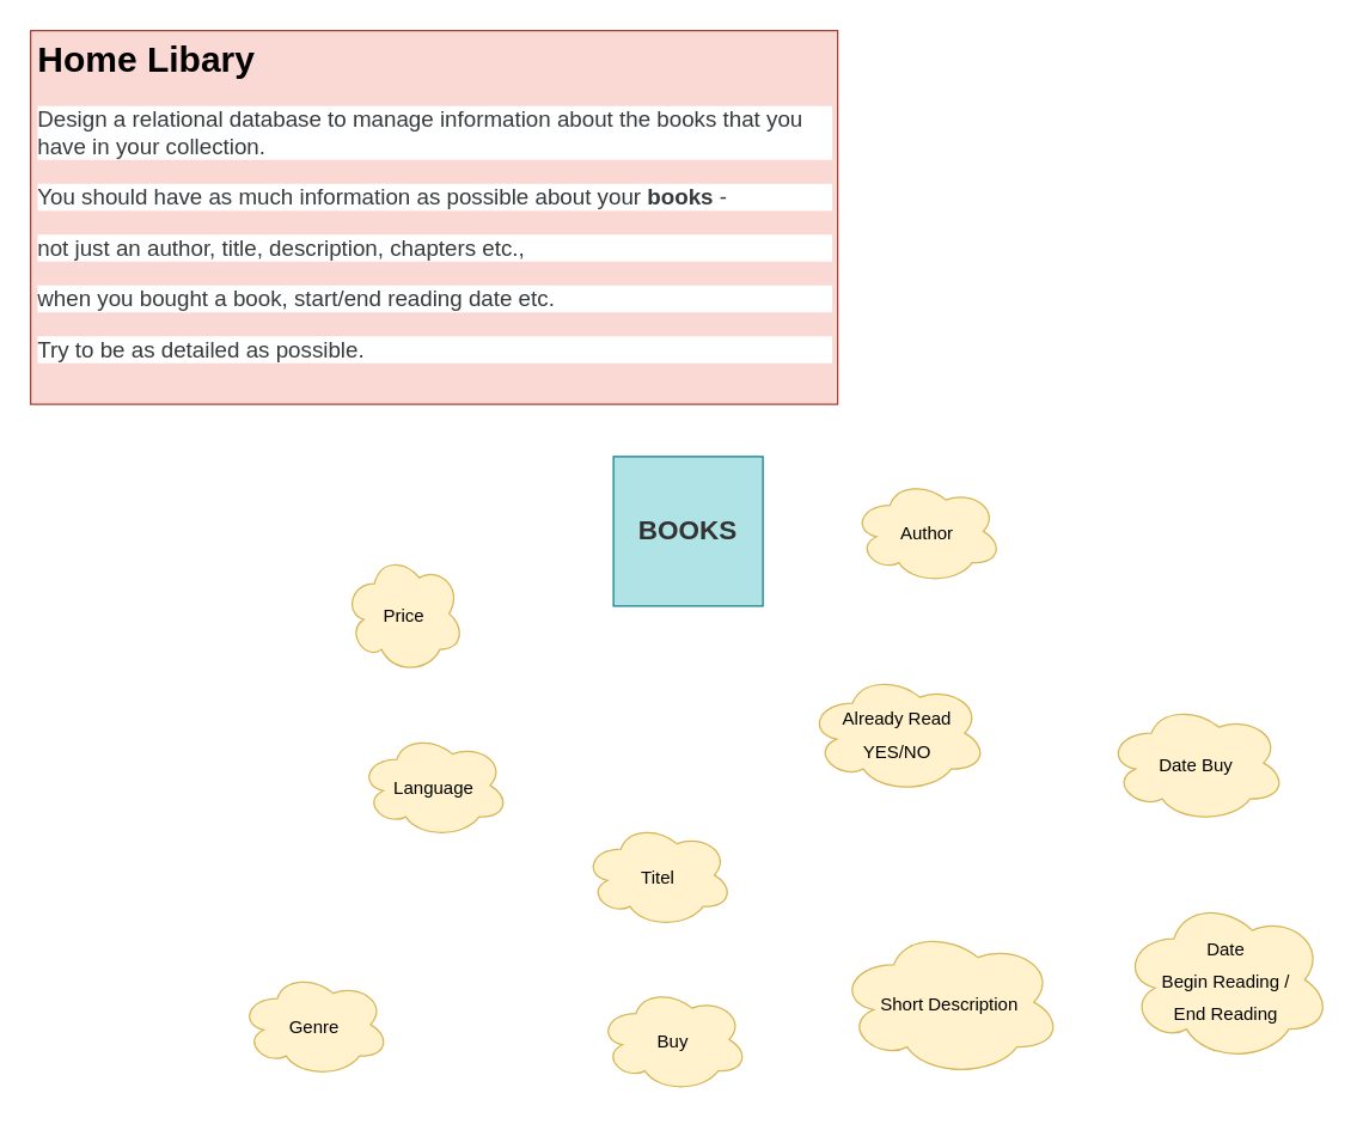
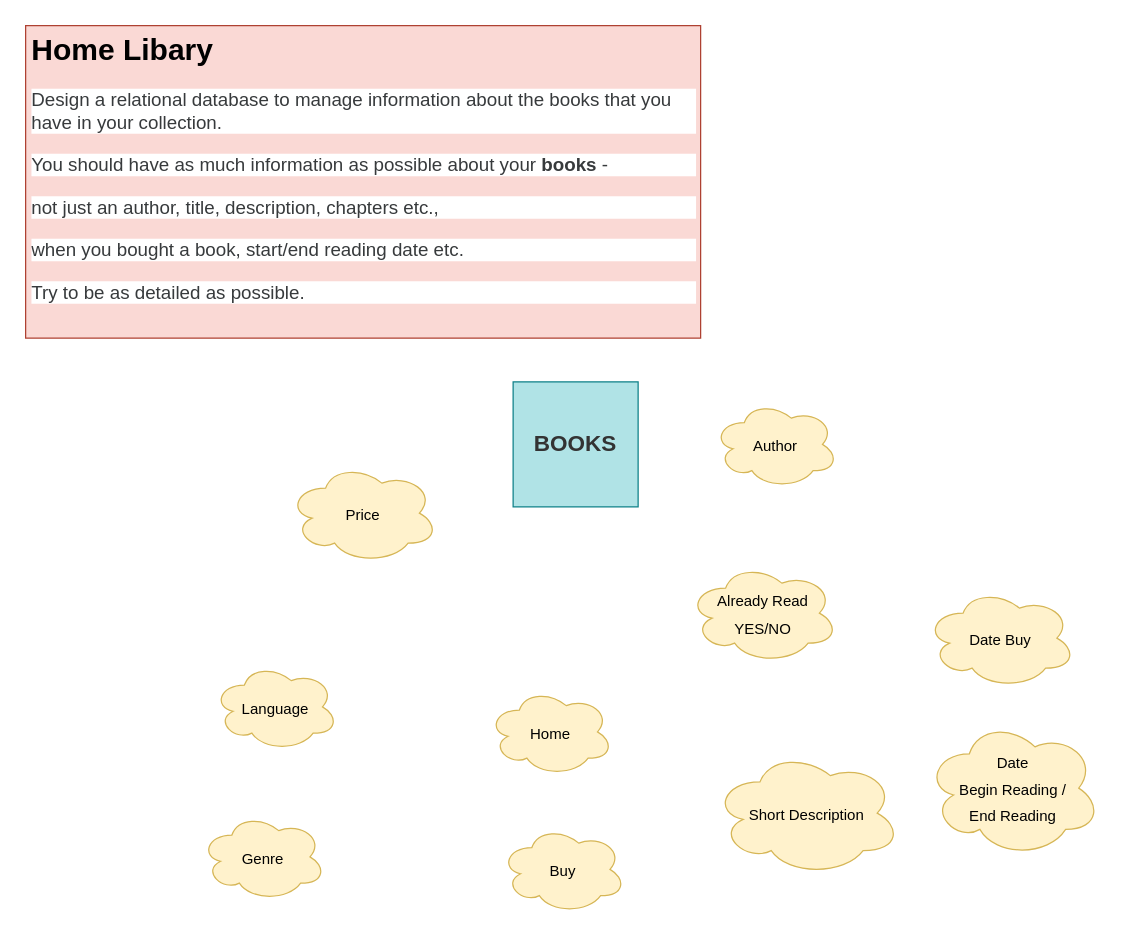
- <mxCell id="10" value="&lt;font color=&quot;#000000&quot; style=&quot;font-size: 12px&quot;&gt;Price&lt;/font&gt;" style="ellipse;shape=cloud;whiteSpace=wrap;html=1;fontSize=18;fillColor=#fff2cc;strokeColor=#d6b656;" vertex="1" parent="1"><mxGeometry x="230" y="370" width="80" height="80" as="geometry" /></mxCell>
+ <mxCell id="10" value="&lt;font color=&quot;#000000&quot; style=&quot;font-size: 12px&quot;&gt;Price&lt;/font&gt;" style="ellipse;shape=cloud;whiteSpace=wrap;html=1;fontSize=18;fillColor=#fff2cc;strokeColor=#d6b656;" vertex="1" parent="1"><mxGeometry x="230" y="370" width="120" height="80" as="geometry" /></mxCell>
- <mxCell id="9" value="&lt;font color=&quot;#000000&quot; style=&quot;font-size: 12px&quot;&gt;Already Read&lt;br&gt;YES/NO&lt;br&gt;&lt;/font&gt;" style="ellipse;shape=cloud;whiteSpace=wrap;html=1;fontSize=18;fillColor=#fff2cc;strokeColor=#d6b656;" vertex="1" parent="1"><mxGeometry x="540" y="450" width="120" height="80" as="geometry" /></mxCell>
+ <mxCell id="9" value="&lt;font color=&quot;#000000&quot; style=&quot;font-size: 12px&quot;&gt;Already Read&lt;br&gt;YES/NO&lt;br&gt;&lt;/font&gt;" style="ellipse;shape=cloud;whiteSpace=wrap;html=1;fontSize=18;fillColor=#fff2cc;strokeColor=#d6b656;" vertex="1" parent="1"><mxGeometry x="550" y="450" width="120" height="80" as="geometry" /></mxCell>
- <mxCell id="8" value="&lt;font color=&quot;#000000&quot; style=&quot;font-size: 12px&quot;&gt;Language&lt;/font&gt;" style="ellipse;shape=cloud;whiteSpace=wrap;html=1;fontSize=18;fillColor=#fff2cc;strokeColor=#d6b656;" vertex="1" parent="1"><mxGeometry x="240" y="490" width="100" height="70" as="geometry" /></mxCell>
+ <mxCell id="8" value="&lt;font color=&quot;#000000&quot; style=&quot;font-size: 12px&quot;&gt;Language&lt;/font&gt;" style="ellipse;shape=cloud;whiteSpace=wrap;html=1;fontSize=18;fillColor=#fff2cc;strokeColor=#d6b656;" vertex="1" parent="1"><mxGeometry x="170" y="530" width="100" height="70" as="geometry" /></mxCell>
- <mxCell id="4" value="&lt;font color=&quot;#000000&quot; style=&quot;font-size: 12px&quot;&gt;Titel&lt;/font&gt;" style="ellipse;shape=cloud;whiteSpace=wrap;html=1;fontSize=18;fillColor=#fff2cc;strokeColor=#d6b656;" vertex="1" parent="1"><mxGeometry x="390" y="550" width="100" height="70" as="geometry" /></mxCell>
+ <mxCell id="4" value="&lt;font color=&quot;#000000&quot; style=&quot;font-size: 12px&quot;&gt;Home&lt;/font&gt;" style="ellipse;shape=cloud;whiteSpace=wrap;html=1;fontSize=18;fillColor=#fff2cc;strokeColor=#d6b656;" vertex="1" parent="1"><mxGeometry x="390" y="550" width="100" height="70" as="geometry" /></mxCell>
- <mxCell id="13" value="&lt;font color=&quot;#000000&quot; style=&quot;font-size: 12px&quot;&gt;Date &lt;br&gt;Begin Reading /&lt;br&gt;End Reading&lt;br&gt;&lt;/font&gt;" style="ellipse;shape=cloud;whiteSpace=wrap;html=1;fontSize=18;fillColor=#fff2cc;strokeColor=#d6b656;" vertex="1" parent="1"><mxGeometry x="750" y="600" width="140" height="110" as="geometry" /></mxCell>
+ <mxCell id="13" value="&lt;font color=&quot;#000000&quot; style=&quot;font-size: 12px&quot;&gt;Date &lt;br&gt;Begin Reading /&lt;br&gt;End Reading&lt;br&gt;&lt;/font&gt;" style="ellipse;shape=cloud;whiteSpace=wrap;html=1;fontSize=18;fillColor=#fff2cc;strokeColor=#d6b656;" vertex="1" parent="1"><mxGeometry x="740" y="575" width="140" height="110" as="geometry" /></mxCell>
- <mxCell id="11" value="&lt;font color=&quot;#000000&quot; style=&quot;font-size: 12px&quot;&gt;Short Description&lt;/font&gt;" style="ellipse;shape=cloud;whiteSpace=wrap;html=1;fontSize=18;fillColor=#fff2cc;strokeColor=#d6b656;" vertex="1" parent="1"><mxGeometry x="560" y="620" width="150" height="100" as="geometry" /></mxCell>
+ <mxCell id="11" value="&lt;font color=&quot;#000000&quot; style=&quot;font-size: 12px&quot;&gt;Short Description&lt;/font&gt;" style="ellipse;shape=cloud;whiteSpace=wrap;html=1;fontSize=18;fillColor=#fff2cc;strokeColor=#d6b656;" vertex="1" parent="1"><mxGeometry x="570" y="600" width="150" height="100" as="geometry" /></mxCell>
